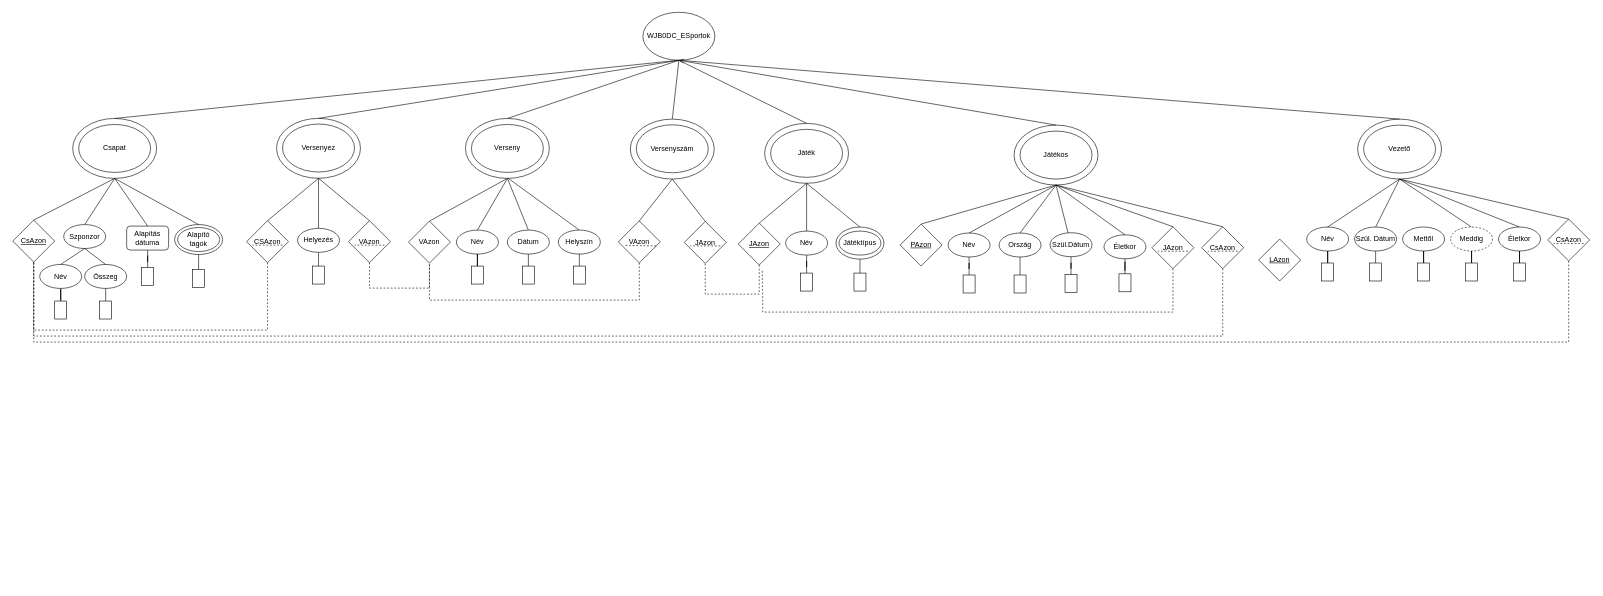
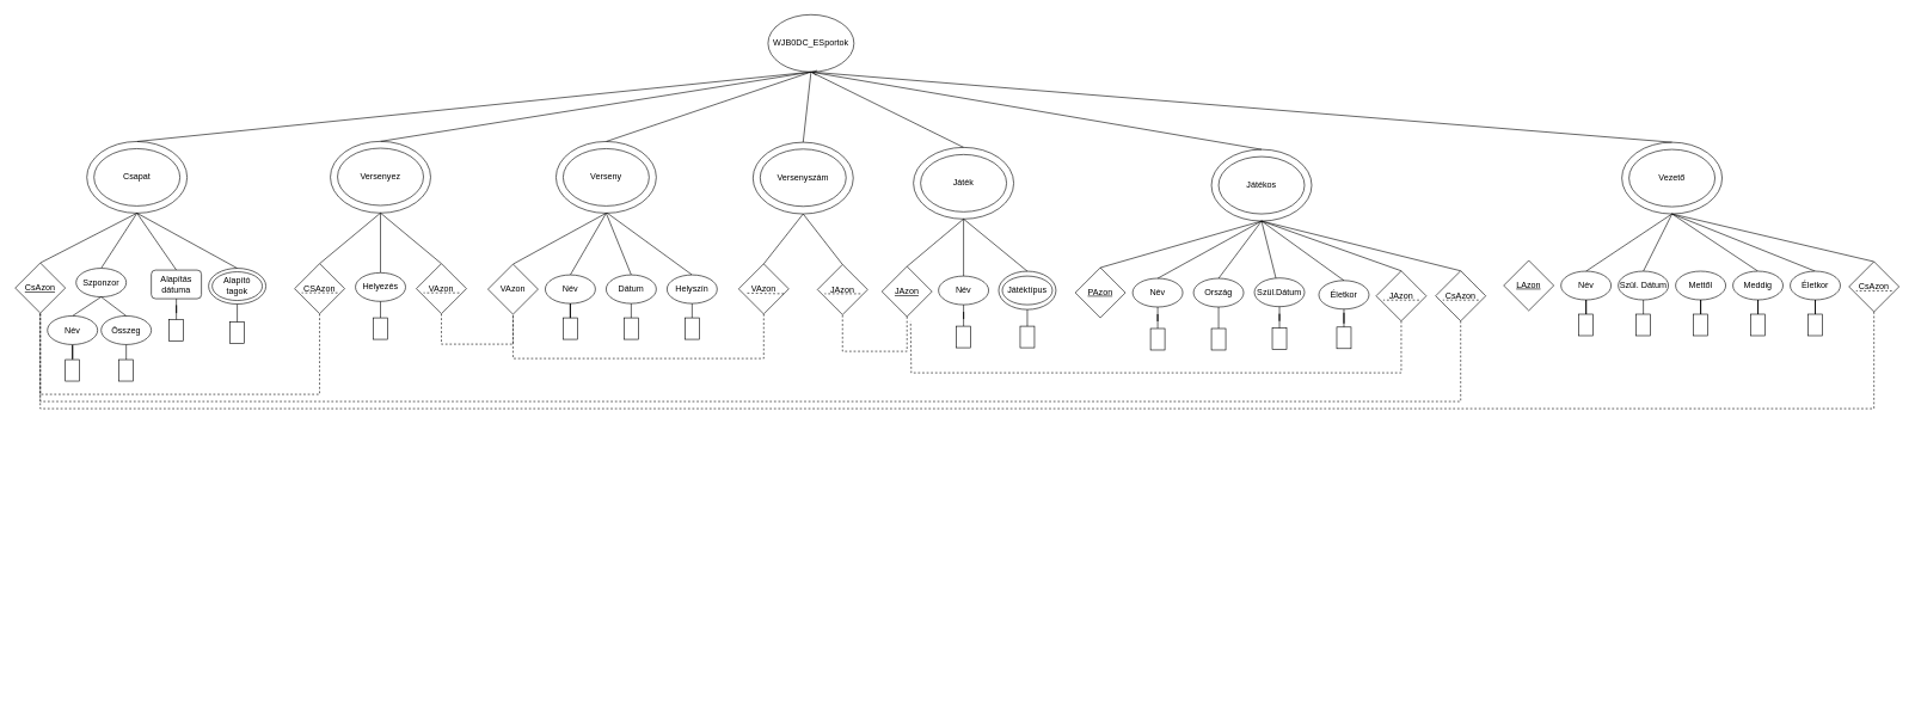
- <mxCell id="30" value="Meddig" style="ellipse;whiteSpace=wrap;html=1;dashed=1;" parent="1" vertex="1"><mxGeometry x="2418" y="378.14" width="70" height="40" as="geometry" /></mxCell>
+ <mxCell id="30" value="Meddig" style="ellipse;whiteSpace=wrap;html=1;" parent="1" vertex="1"><mxGeometry x="2418" y="378.14" width="70" height="40" as="geometry" /></mxCell>
- <mxCell id="28" value="&lt;u&gt;LAzon&lt;/u&gt;" style="rhombus;whiteSpace=wrap;html=1;" parent="1" vertex="1"><mxGeometry x="2098" y="398.14" width="70" height="70" as="geometry" /></mxCell>
+ <mxCell id="28" value="&lt;u&gt;LAzon&lt;/u&gt;" style="rhombus;whiteSpace=wrap;html=1;" parent="1" vertex="1"><mxGeometry x="2098" y="363.14" width="70" height="70" as="geometry" /></mxCell>
